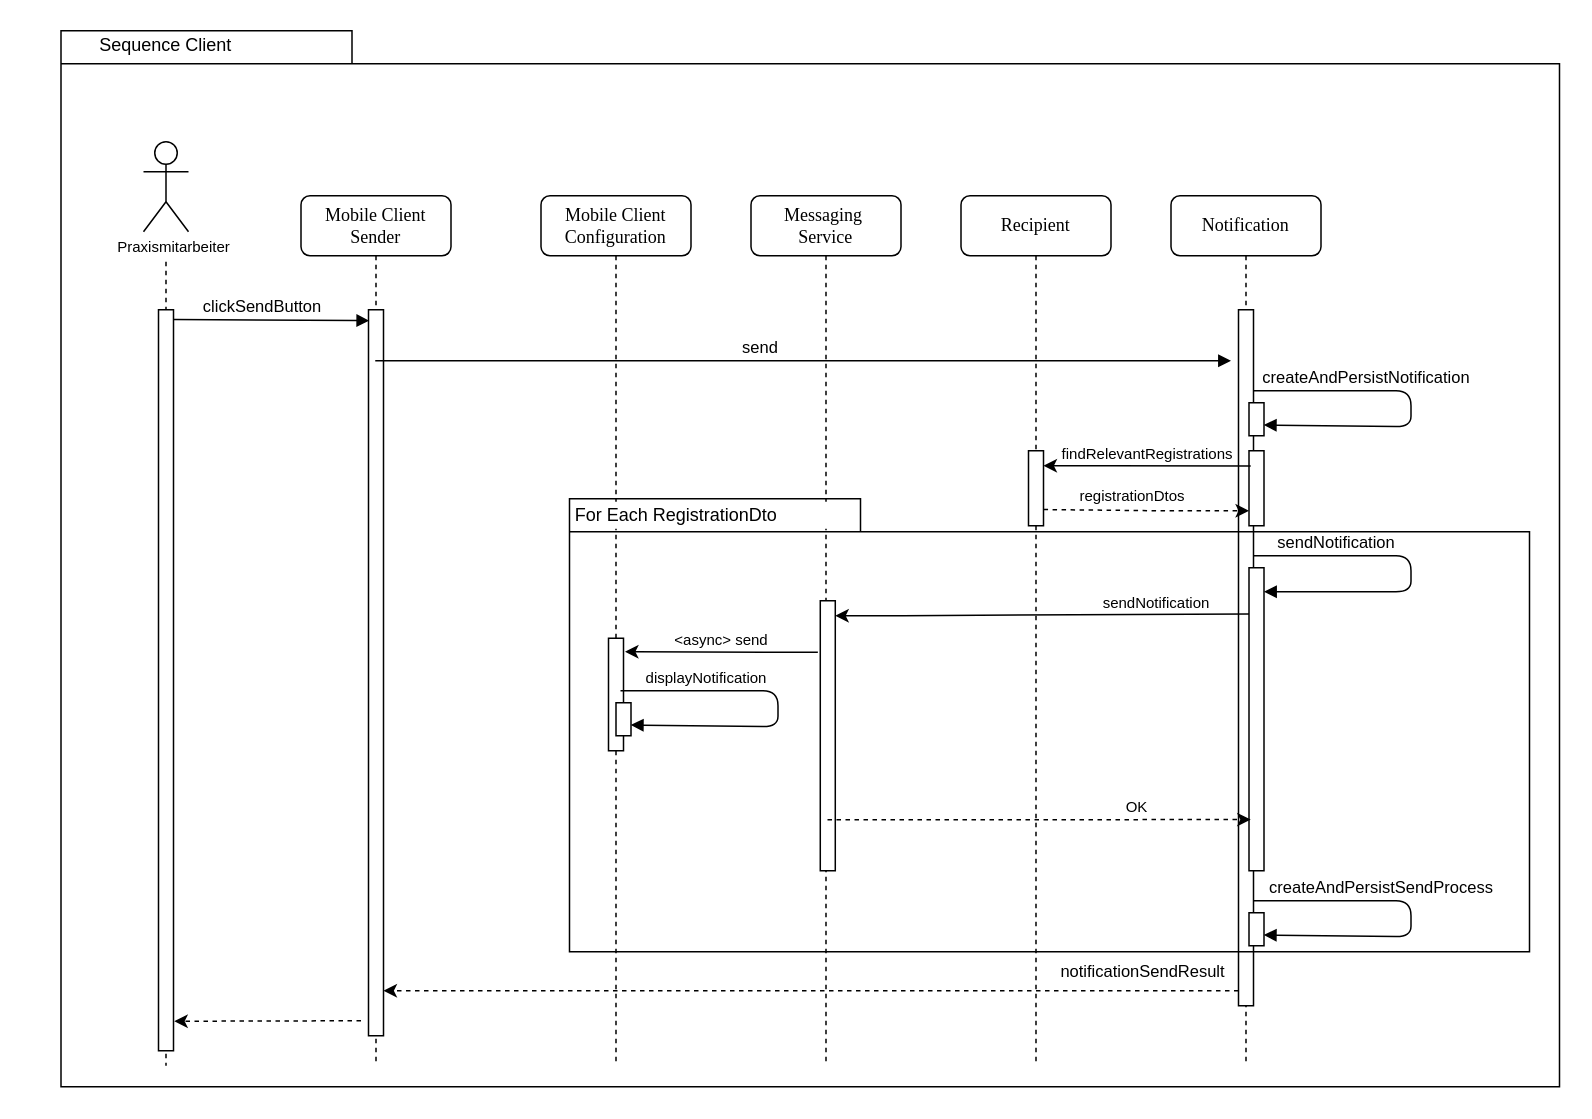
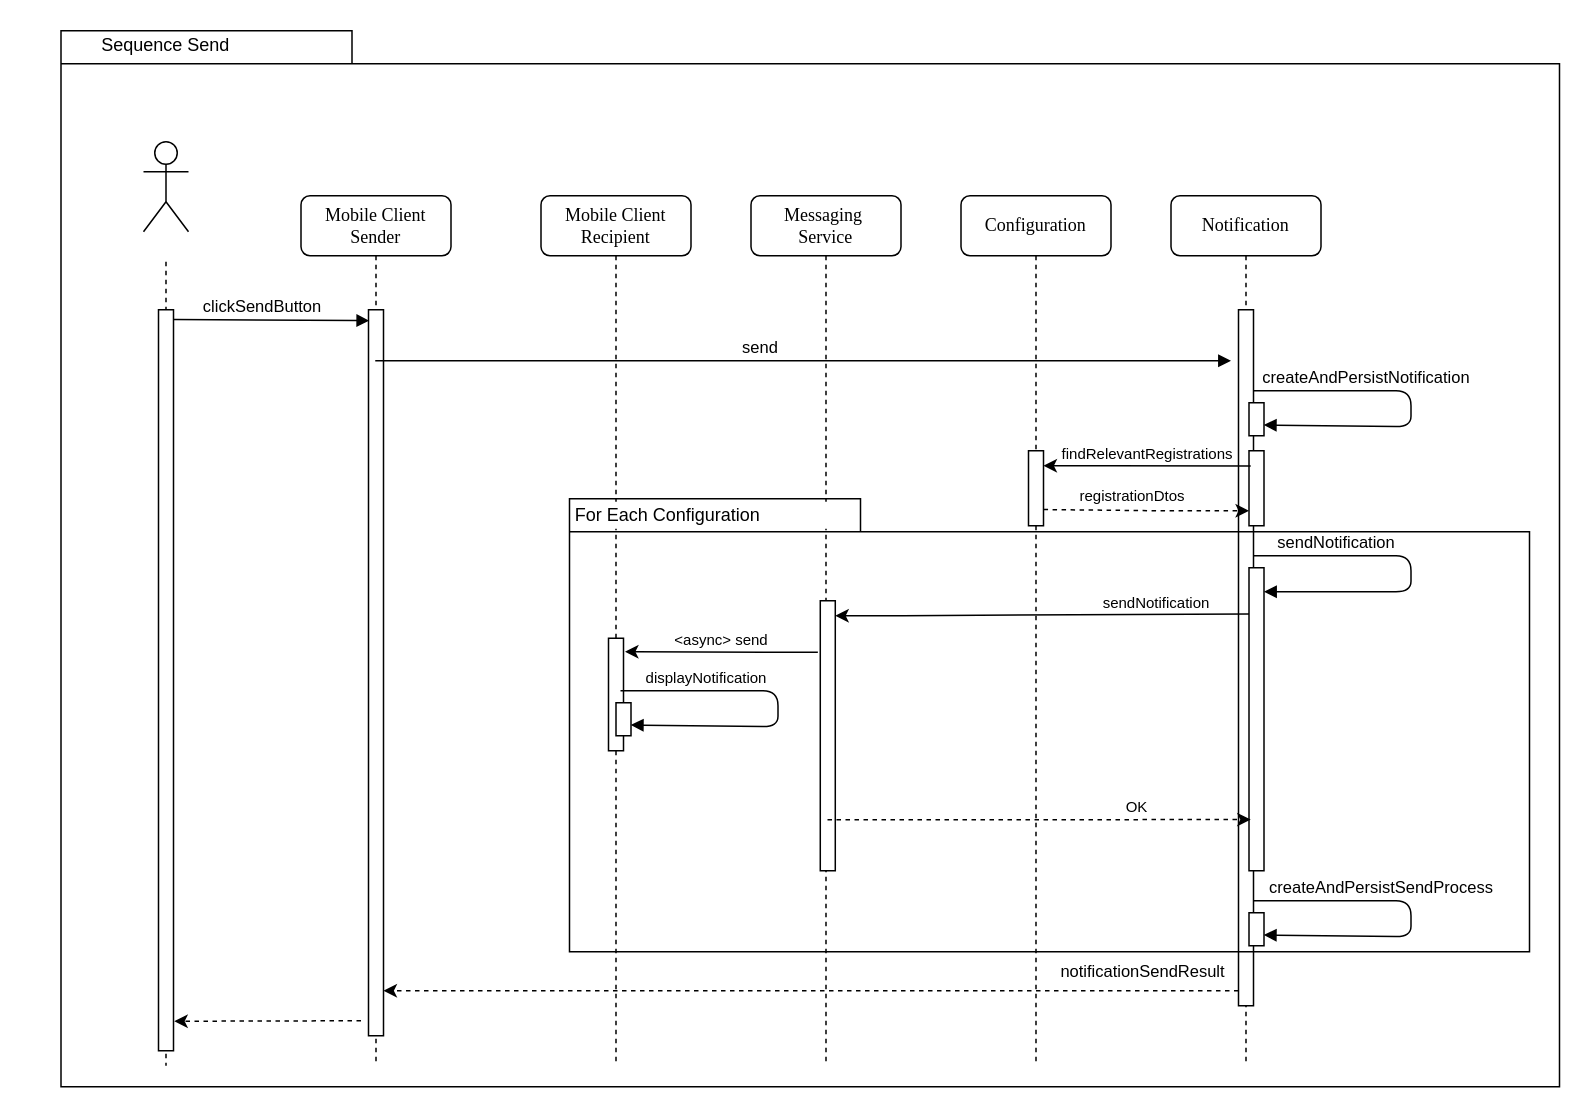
- <mxCell id="19" value="Sequence Client" style="text;html=1;strokeColor=none;fillColor=none;align=center;verticalAlign=middle;whiteSpace=wrap;rounded=0;" parent="1" vertex="1"><mxGeometry x="20" y="20" width="180" height="20" as="geometry" /></mxCell>
+ <mxCell id="19" value="Sequence Send" style="text;html=1;strokeColor=none;fillColor=none;align=center;verticalAlign=middle;whiteSpace=wrap;rounded=0;" parent="1" vertex="1"><mxGeometry x="20" y="20" width="180" height="20" as="geometry" /></mxCell>
- <mxCell id="3" value="Mobile Client&lt;br&gt;Configuration" style="shape=umlLifeline;perimeter=lifelinePerimeter;whiteSpace=wrap;html=1;container=1;collapsible=0;recursiveResize=0;outlineConnect=0;rounded=1;shadow=0;comic=0;labelBackgroundColor=none;strokeWidth=1;fontFamily=Verdana;fontSize=12;align=center;" parent="1" vertex="1"><mxGeometry x="360" y="130" width="100" height="580" as="geometry" /></mxCell>
+ <mxCell id="3" value="Mobile Client&lt;br&gt;Recipient" style="shape=umlLifeline;perimeter=lifelinePerimeter;whiteSpace=wrap;html=1;container=1;collapsible=0;recursiveResize=0;outlineConnect=0;rounded=1;shadow=0;comic=0;labelBackgroundColor=none;strokeWidth=1;fontFamily=Verdana;fontSize=12;align=center;" parent="1" vertex="1"><mxGeometry x="360" y="130" width="100" height="580" as="geometry" /></mxCell>
- <mxCell id="9" value="Recipient" style="shape=umlLifeline;perimeter=lifelinePerimeter;whiteSpace=wrap;html=1;container=1;collapsible=0;recursiveResize=0;outlineConnect=0;rounded=1;shadow=0;comic=0;labelBackgroundColor=none;strokeWidth=1;fontFamily=Verdana;fontSize=12;align=center;" parent="1" vertex="1"><mxGeometry x="640" y="130" width="100" height="580" as="geometry" /></mxCell>
+ <mxCell id="9" value="Configuration" style="shape=umlLifeline;perimeter=lifelinePerimeter;whiteSpace=wrap;html=1;container=1;collapsible=0;recursiveResize=0;outlineConnect=0;rounded=1;shadow=0;comic=0;labelBackgroundColor=none;strokeWidth=1;fontFamily=Verdana;fontSize=12;align=center;" parent="1" vertex="1"><mxGeometry x="640" y="130" width="100" height="580" as="geometry" /></mxCell>
- <mxCell id="41" value="Praxismitarbeiter" style="text;html=1;strokeColor=none;fillColor=none;align=center;verticalAlign=middle;whiteSpace=wrap;rounded=0;fontSize=10;" vertex="1" parent="1"><mxGeometry x="71" y="154" width="89" height="20" as="geometry" /></mxCell>
- <mxCell id="42" value="For Each RegistrationDto" style="text;html=1;align=left;verticalAlign=middle;whiteSpace=wrap;rounded=0;fillColor=#ffffff;" vertex="1" parent="1"><mxGeometry x="381" y="334" width="170" height="18" as="geometry" /></mxCell>
+ <mxCell id="42" value="For Each Configuration" style="text;html=1;align=left;verticalAlign=middle;whiteSpace=wrap;rounded=0;fillColor=#ffffff;" vertex="1" parent="1"><mxGeometry x="381" y="334" width="170" height="18" as="geometry" /></mxCell>
